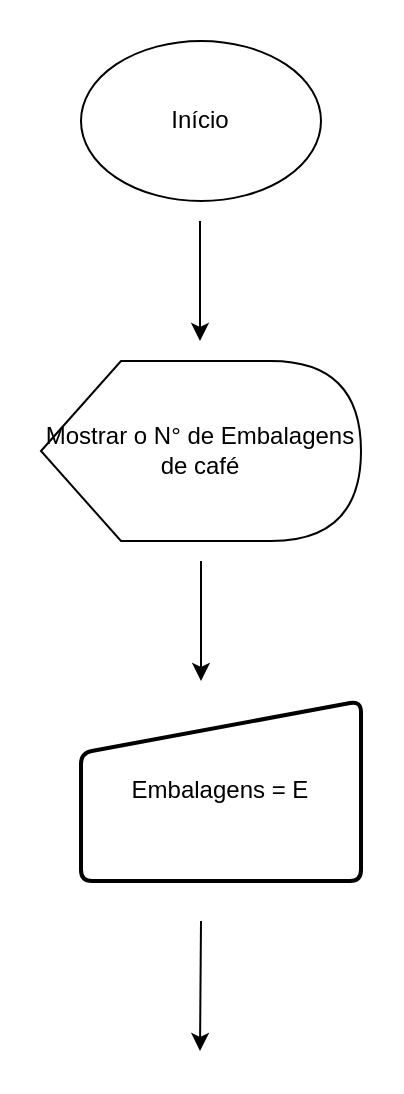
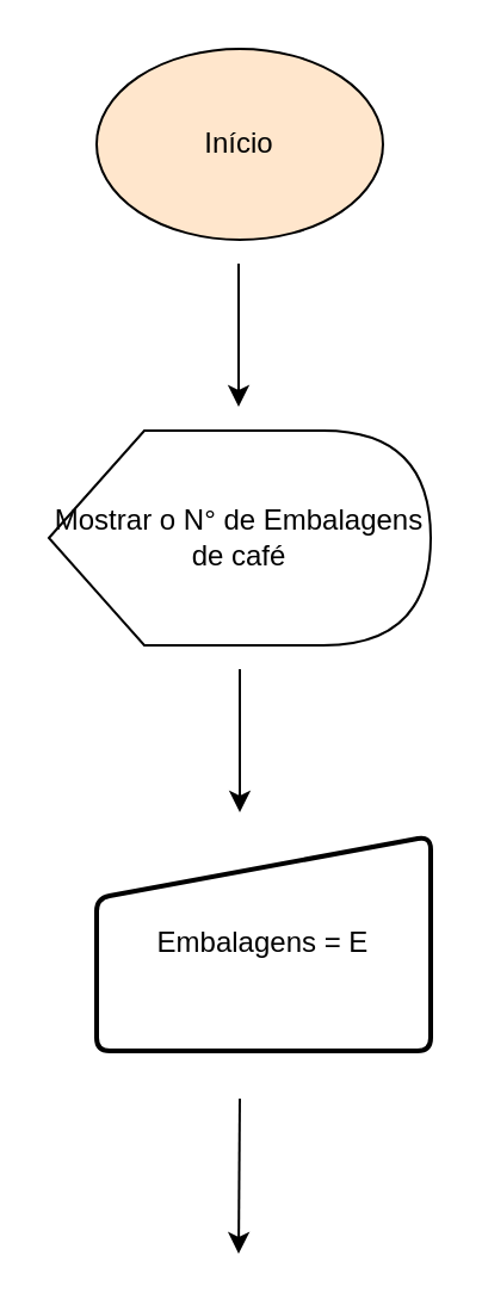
- <mxCell id="2" value="Início" style="ellipse;whiteSpace=wrap;html=1;" vertex="1" parent="1"><mxGeometry x="40" y="20" width="120" height="80" as="geometry" /></mxCell>
+ <mxCell id="2" value="Início" style="ellipse;whiteSpace=wrap;html=1;fillColor=#ffe6cc;" vertex="1" parent="1"><mxGeometry x="40" y="20" width="120" height="80" as="geometry" /></mxCell>
